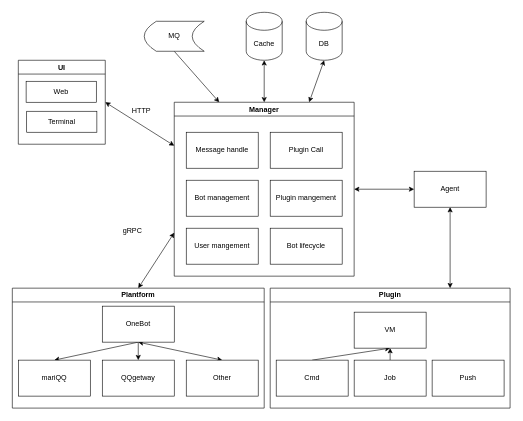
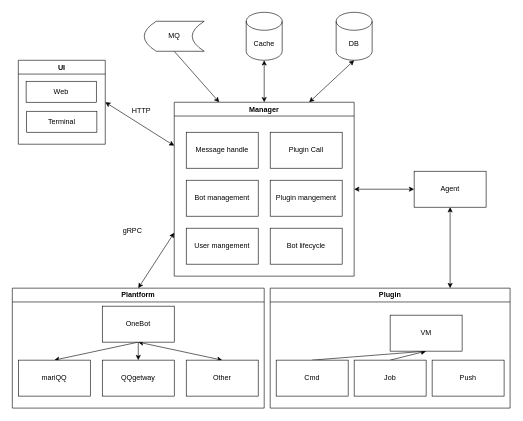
- <mxCell id="33" value="DB" style="shape=cylinder3;whiteSpace=wrap;html=1;boundedLbl=1;backgroundOutline=1;size=15;labelBackgroundColor=none;" vertex="1" parent="1"><mxGeometry x="510" y="20" width="60" height="80" as="geometry" /></mxCell>
+ <mxCell id="33" value="DB" style="shape=cylinder3;whiteSpace=wrap;html=1;boundedLbl=1;backgroundOutline=1;size=15;labelBackgroundColor=none;" vertex="1" parent="1"><mxGeometry x="560" y="20" width="60" height="80" as="geometry" /></mxCell>
- <mxCell id="26" value="VM" style="rounded=0;whiteSpace=wrap;html=1;labelBackgroundColor=none;" vertex="1" parent="23"><mxGeometry x="140" y="40" width="120" height="60" as="geometry" /></mxCell>
+ <mxCell id="26" value="VM" style="rounded=0;whiteSpace=wrap;html=1;labelBackgroundColor=none;" vertex="1" parent="23"><mxGeometry x="200" y="45" width="120" height="60" as="geometry" /></mxCell>
